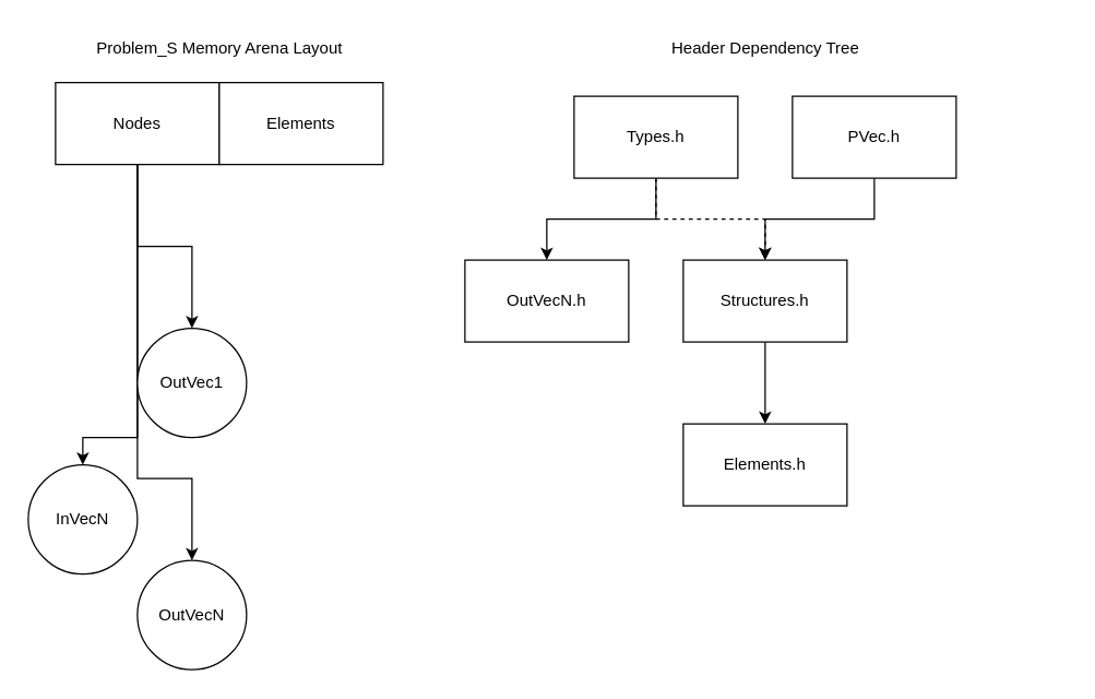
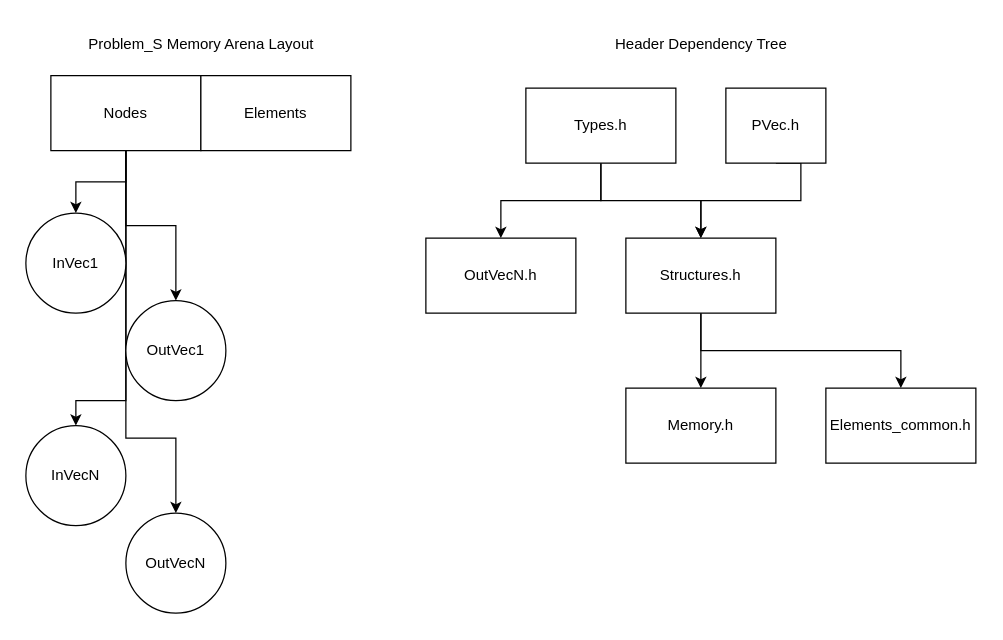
- <mxCell id="12" value="PVec.h" style="whiteSpace=wrap;html=1;" vertex="1" parent="1"><mxGeometry x="580" y="70" width="120" height="60" as="geometry" /></mxCell>
+ <mxCell id="12" value="PVec.h" style="whiteSpace=wrap;html=1;" vertex="1" parent="1"><mxGeometry x="580" y="70" width="80" height="60" as="geometry" /></mxCell>
+ <mxCell id="15" style="edgeStyle=orthogonalEdgeStyle;rounded=0;orthogonalLoop=1;jettySize=auto;html=1;entryX=0.5;entryY=0;entryDx=0;entryDy=0;" edge="1" parent="1" source="19" target="21"><mxGeometry relative="1" as="geometry" /></mxCell>
- <mxCell id="2" style="edgeStyle=orthogonalEdgeStyle;rounded=0;orthogonalLoop=1;jettySize=auto;html=1;entryX=0.5;entryY=0;entryDx=0;entryDy=0;dashed=1;" edge="1" parent="1" source="4" target="7"><mxGeometry relative="1" as="geometry" /></mxCell>
+ <mxCell id="2" style="edgeStyle=orthogonalEdgeStyle;rounded=0;orthogonalLoop=1;jettySize=auto;html=1;entryX=0.5;entryY=0;entryDx=0;entryDy=0;" edge="1" parent="1" source="4" target="7"><mxGeometry relative="1" as="geometry" /></mxCell>
+ <mxCell id="21" value="InVec1" style="ellipse;whiteSpace=wrap;html=1;" vertex="1" parent="1"><mxGeometry x="20" y="170" width="80" height="80" as="geometry" /></mxCell>
+ <mxCell id="6" style="edgeStyle=orthogonalEdgeStyle;rounded=0;orthogonalLoop=1;jettySize=auto;html=1;entryX=0.5;entryY=0;entryDx=0;entryDy=0;" edge="1" parent="1" source="7" target="9"><mxGeometry relative="1" as="geometry"><Array as="points"><mxPoint x="560" y="280" /><mxPoint x="720" y="280" /></Array></mxGeometry></mxCell>
- <mxCell id="8" value="Elements.h" style="whiteSpace=wrap;html=1;" vertex="1" parent="1"><mxGeometry x="500" y="310" width="120" height="60" as="geometry" /></mxCell>
+ <mxCell id="8" value="Memory.h" style="whiteSpace=wrap;html=1;" vertex="1" parent="1"><mxGeometry x="500" y="310" width="120" height="60" as="geometry" /></mxCell>
+ <mxCell id="9" value="Elements_common.h" style="whiteSpace=wrap;html=1;" vertex="1" parent="1"><mxGeometry x="660" y="310" width="120" height="60" as="geometry" /></mxCell>
